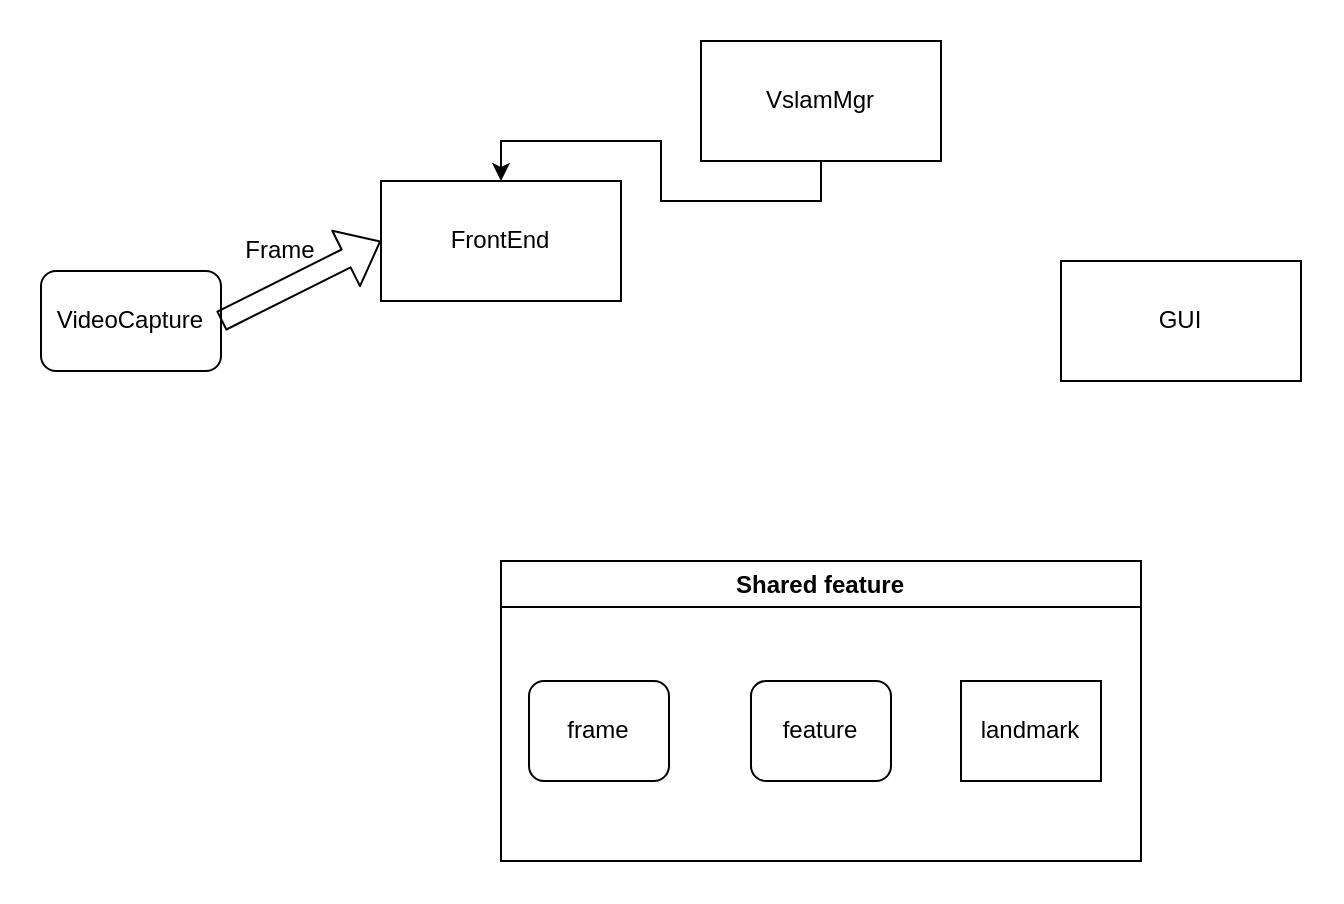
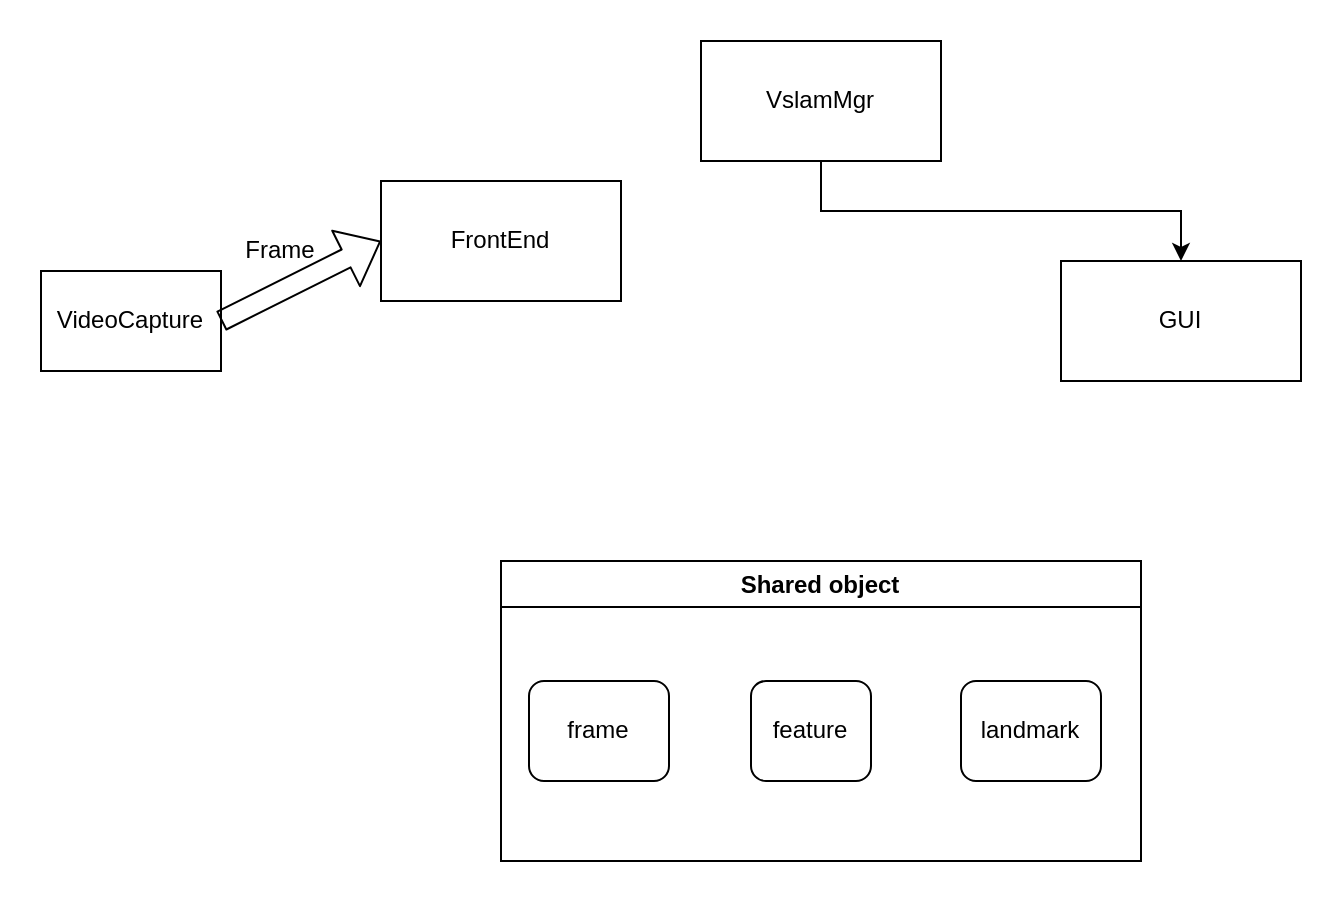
- <mxCell id="2" style="edgeStyle=orthogonalEdgeStyle;rounded=0;orthogonalLoop=1;jettySize=auto;html=1;exitX=0.5;exitY=1;exitDx=0;exitDy=0;entryX=0.5;entryY=0;entryDx=0;entryDy=0;" edge="1" parent="1" source="4" target="5"><mxGeometry relative="1" as="geometry" /></mxCell>
+ <mxCell id="3" style="edgeStyle=orthogonalEdgeStyle;rounded=0;orthogonalLoop=1;jettySize=auto;html=1;exitX=0.5;exitY=1;exitDx=0;exitDy=0;entryX=0.5;entryY=0;entryDx=0;entryDy=0;" edge="1" parent="1" source="4" target="6"><mxGeometry relative="1" as="geometry" /></mxCell>
- <mxCell id="11" value="VideoCapture" style="whiteSpace=wrap;html=1;rounded=1;" vertex="1" parent="1"><mxGeometry x="20" y="135" width="90" height="50" as="geometry" /></mxCell>
+ <mxCell id="11" value="VideoCapture" style="rounded=0;whiteSpace=wrap;html=1;" vertex="1" parent="1"><mxGeometry x="20" y="135" width="90" height="50" as="geometry" /></mxCell>
- <mxCell id="7" value="Shared feature" style="swimlane;" vertex="1" parent="1"><mxGeometry x="250" y="280" width="320" height="150" as="geometry" /></mxCell>
+ <mxCell id="7" value="Shared object" style="swimlane;" vertex="1" parent="1"><mxGeometry x="250" y="280" width="320" height="150" as="geometry" /></mxCell>
- <mxCell id="9" value="feature" style="rounded=1;whiteSpace=wrap;html=1;" vertex="1" parent="7"><mxGeometry x="125" y="60" width="70" height="50" as="geometry" /></mxCell>
+ <mxCell id="9" value="feature" style="rounded=1;whiteSpace=wrap;html=1;" vertex="1" parent="7"><mxGeometry x="125" y="60" width="60" height="50" as="geometry" /></mxCell>
- <mxCell id="10" value="landmark" style="whiteSpace=wrap;html=1;rounded=0;" vertex="1" parent="7"><mxGeometry x="230" y="60" width="70" height="50" as="geometry" /></mxCell>
+ <mxCell id="10" value="landmark" style="rounded=1;whiteSpace=wrap;html=1;" vertex="1" parent="7"><mxGeometry x="230" y="60" width="70" height="50" as="geometry" /></mxCell>
